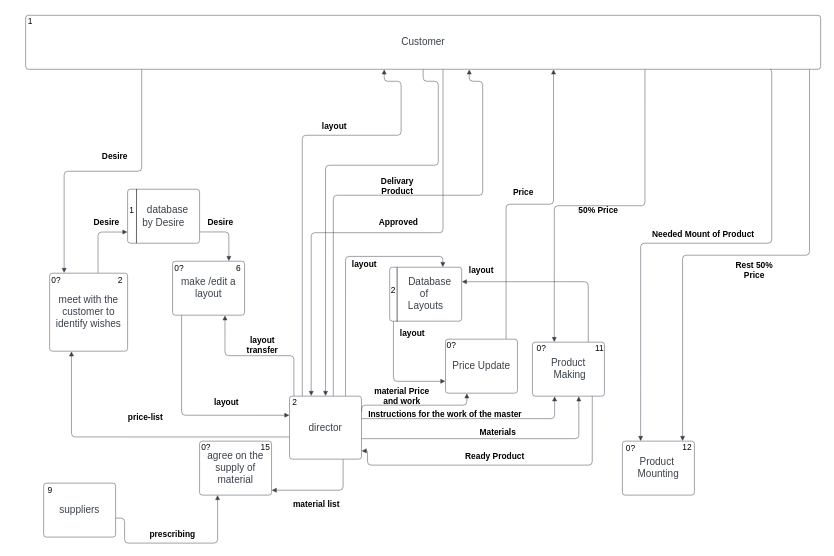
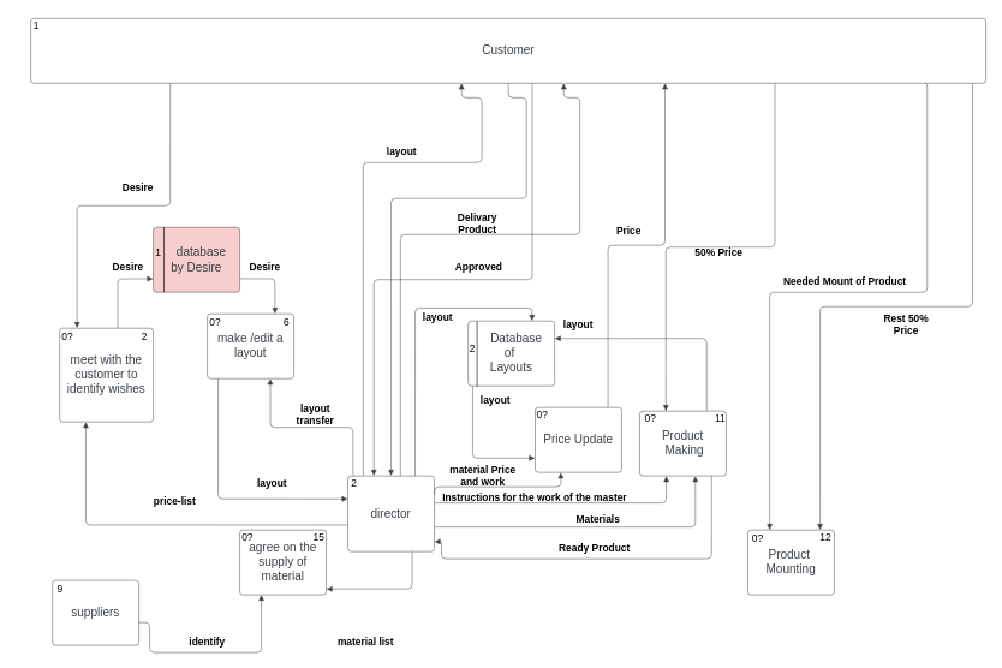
- <mxCell id="3" value="&amp;nbsp; &amp;nbsp;database by Desire" style="html=1;overflow=block;blockSpacing=1;whiteSpace=wrap;fontSize=16.7;fontColor=#3a414a;spacing=9;strokeColor=#3a414a;strokeOpacity=100;rounded=1;absoluteArcSize=1;arcSize=9;strokeWidth=0.8;" parent="1" vertex="1"><mxGeometry x="212" y="315" width="120" height="90" as="geometry" /></mxCell>
+ <mxCell id="3" value="&amp;nbsp; &amp;nbsp;database by Desire" style="html=1;overflow=block;blockSpacing=1;whiteSpace=wrap;fontSize=16.7;fontColor=#3a414a;spacing=9;strokeColor=#3a414a;strokeOpacity=100;rounded=1;absoluteArcSize=1;arcSize=9;strokeWidth=0.8;fillColor=#f8cecc;" parent="1" vertex="1"><mxGeometry x="212" y="315" width="120" height="90" as="geometry" /></mxCell>
- <mxCell id="41" value="&lt;span style=&quot;font-size: 14px&quot;&gt;&lt;b&gt;material list&lt;/b&gt;&lt;/span&gt;" style="text;html=1;strokeColor=none;fillColor=none;align=center;verticalAlign=middle;whiteSpace=wrap;rounded=0;" parent="1" vertex="1"><mxGeometry x="482" y="825" width="90" height="30" as="geometry" /></mxCell>
+ <mxCell id="41" value="&lt;span style=&quot;font-size: 14px&quot;&gt;&lt;b&gt;material list&lt;/b&gt;&lt;/span&gt;" style="text;html=1;strokeColor=none;fillColor=none;align=center;verticalAlign=middle;whiteSpace=wrap;rounded=0;" parent="1" vertex="1"><mxGeometry x="462" y="875" width="90" height="30" as="geometry" /></mxCell>
- <mxCell id="36" value="&lt;b&gt;&lt;font style=&quot;font-size: 14px&quot;&gt;prescribing&lt;/font&gt;&lt;/b&gt;" style="text;html=1;strokeColor=none;fillColor=none;align=center;verticalAlign=middle;whiteSpace=wrap;rounded=0;" parent="1" vertex="1"><mxGeometry x="242" y="875" width="90" height="30" as="geometry" /></mxCell>
+ <mxCell id="36" value="&lt;b&gt;&lt;font style=&quot;font-size: 14px&quot;&gt;identify&lt;/font&gt;&lt;/b&gt;" style="text;html=1;strokeColor=none;fillColor=none;align=center;verticalAlign=middle;whiteSpace=wrap;rounded=0;" parent="1" vertex="1"><mxGeometry x="242" y="875" width="90" height="30" as="geometry" /></mxCell>
